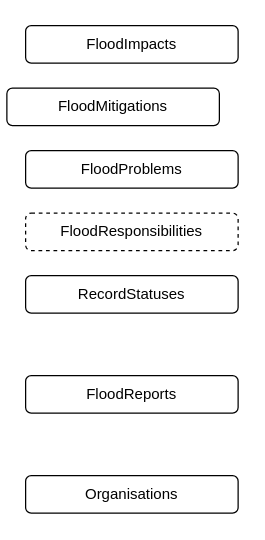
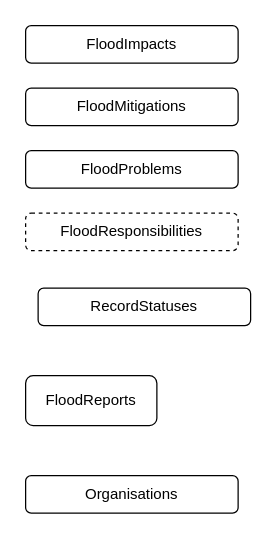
- <mxCell id="2" value="FloodMitigations" style="rounded=1;whiteSpace=wrap;html=1;" parent="1" vertex="1"><mxGeometry x="5" y="70" width="170" height="30" as="geometry" /></mxCell>
+ <mxCell id="2" value="FloodMitigations" style="rounded=1;whiteSpace=wrap;html=1;" parent="1" vertex="1"><mxGeometry x="20" y="70" width="170" height="30" as="geometry" /></mxCell>
- <mxCell id="8" value="RecordStatuses" style="rounded=1;whiteSpace=wrap;html=1;" parent="1" vertex="1"><mxGeometry x="20" y="220" width="170" height="30" as="geometry" /></mxCell>
+ <mxCell id="8" value="RecordStatuses" style="rounded=1;whiteSpace=wrap;html=1;" parent="1" vertex="1"><mxGeometry x="30" y="230" width="170" height="30" as="geometry" /></mxCell>
- <mxCell id="4" value="FloodReports" style="rounded=1;whiteSpace=wrap;html=1;" parent="1" vertex="1"><mxGeometry x="20" y="300" width="170" height="30" as="geometry" /></mxCell>
+ <mxCell id="4" value="FloodReports" style="rounded=1;whiteSpace=wrap;html=1;" parent="1" vertex="1"><mxGeometry x="20" y="300" width="105" height="40" as="geometry" /></mxCell>
